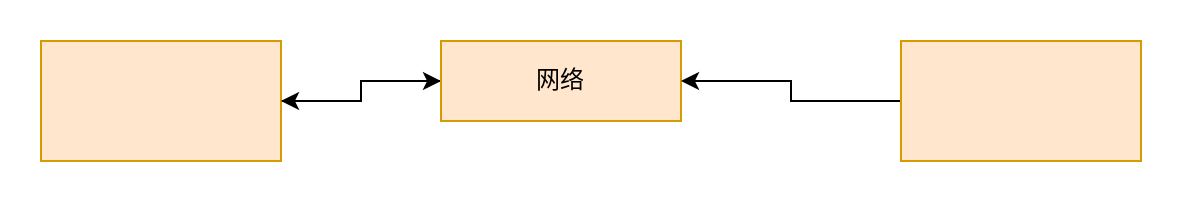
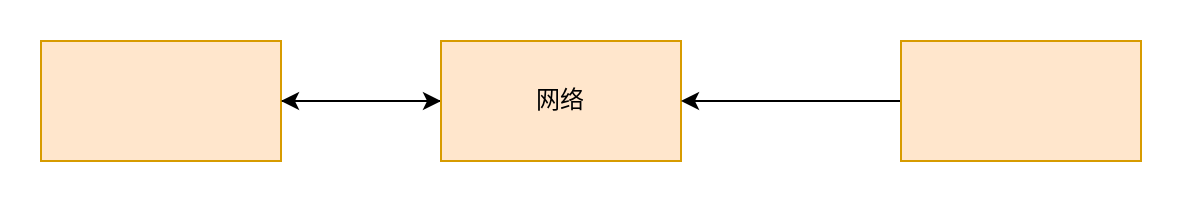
- <mxCell id="5" value="网络" style="rounded=0;whiteSpace=wrap;html=1;sketch=0;fillColor=#ffe6cc;strokeColor=#d79b00;" vertex="1" parent="1"><mxGeometry x="220" y="20" width="120" height="40" as="geometry" /></mxCell>
+ <mxCell id="5" value="网络" style="rounded=0;whiteSpace=wrap;html=1;sketch=0;fillColor=#ffe6cc;strokeColor=#d79b00;" vertex="1" parent="1"><mxGeometry x="220" y="20" width="120" height="60" as="geometry" /></mxCell>
